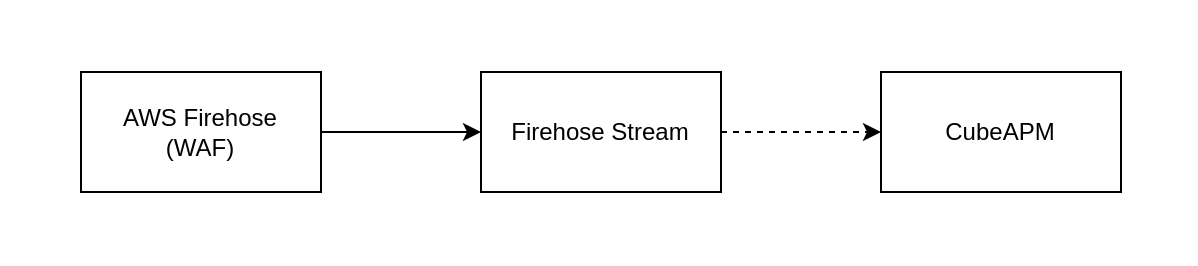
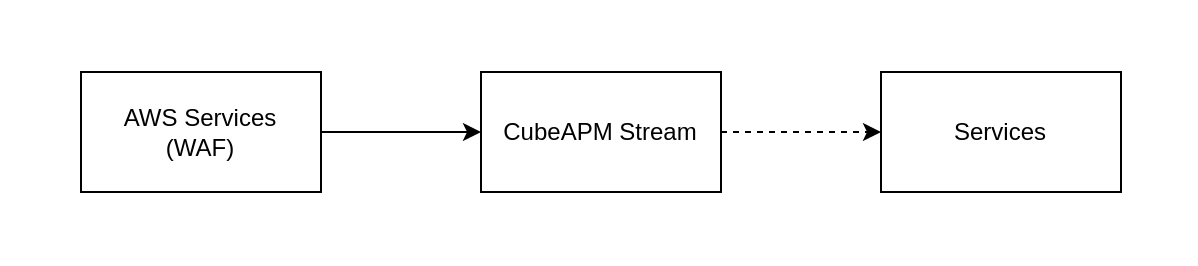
- <mxCell id="4" value="AWS Firehose&lt;br&gt;(WAF)" style="rounded=0;whiteSpace=wrap;html=1;labelBackgroundColor=none;" vertex="1" parent="1"><mxGeometry x="40" y="35.5" width="120" height="60" as="geometry" /></mxCell>
+ <mxCell id="4" value="AWS Services&lt;br&gt;(WAF)" style="rounded=0;whiteSpace=wrap;html=1;labelBackgroundColor=none;" vertex="1" parent="1"><mxGeometry x="40" y="35.5" width="120" height="60" as="geometry" /></mxCell>
- <mxCell id="6" value="Firehose Stream" style="rounded=0;whiteSpace=wrap;html=1;labelBackgroundColor=none;" vertex="1" parent="1"><mxGeometry x="240" y="35.5" width="120" height="60" as="geometry" /></mxCell>
+ <mxCell id="6" value="CubeAPM Stream" style="rounded=0;whiteSpace=wrap;html=1;labelBackgroundColor=none;" vertex="1" parent="1"><mxGeometry x="240" y="35.5" width="120" height="60" as="geometry" /></mxCell>
- <mxCell id="7" value="CubeAPM" style="rounded=0;whiteSpace=wrap;html=1;labelBackgroundColor=none;" vertex="1" parent="1"><mxGeometry x="440" y="35.5" width="120" height="60" as="geometry" /></mxCell>
+ <mxCell id="7" value="Services" style="rounded=0;whiteSpace=wrap;html=1;labelBackgroundColor=none;" vertex="1" parent="1"><mxGeometry x="440" y="35.5" width="120" height="60" as="geometry" /></mxCell>
